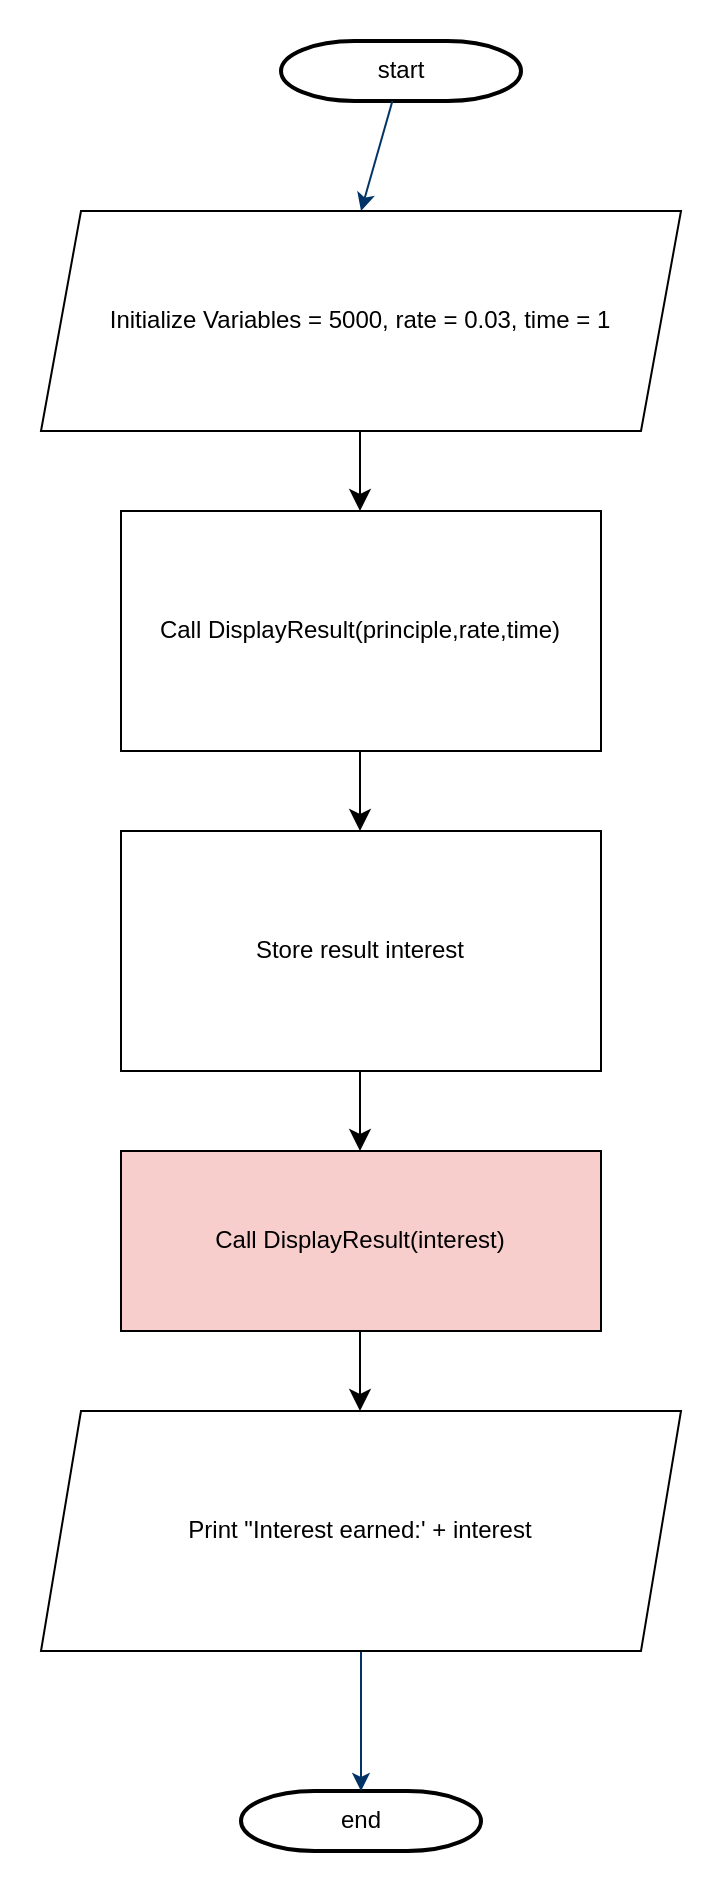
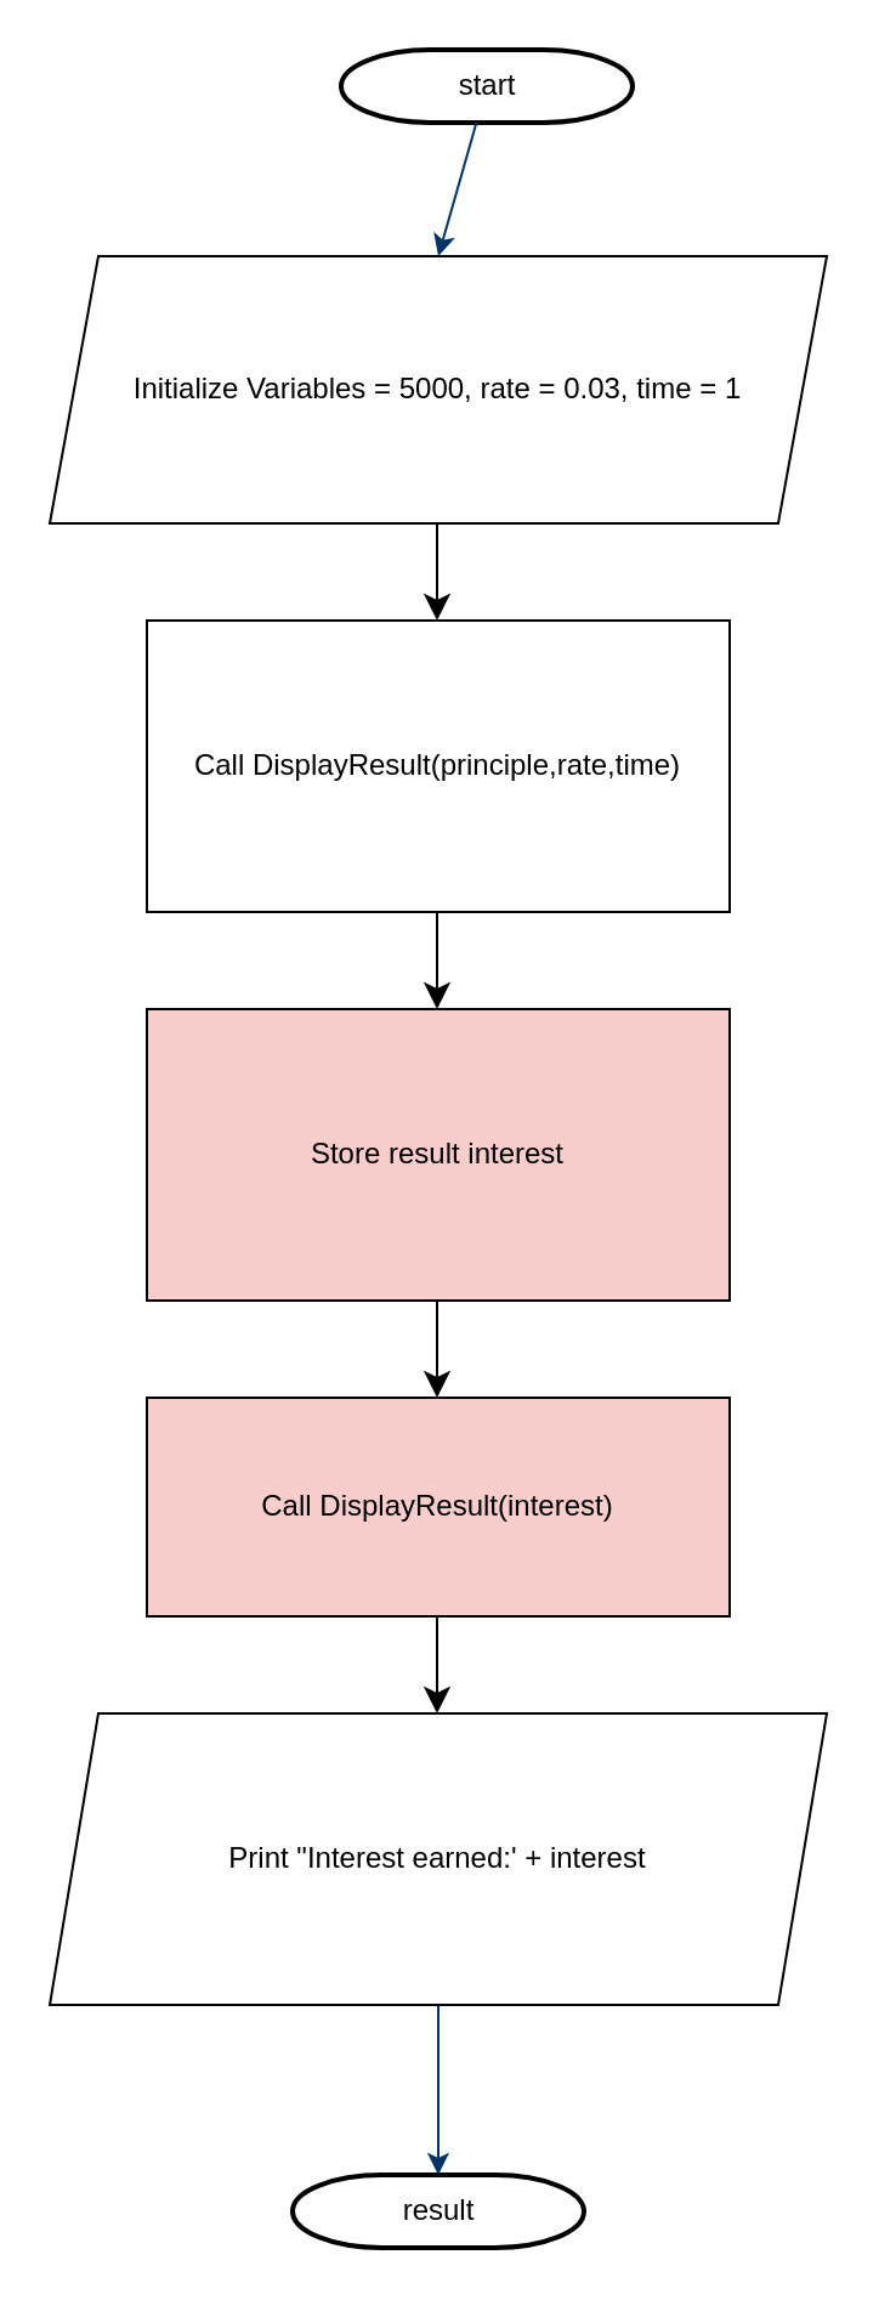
- <mxCell id="8" value="Store result interest" style="rounded=0;whiteSpace=wrap;html=1;" vertex="1" parent="1"><mxGeometry x="60" y="415" width="240" height="120" as="geometry" /></mxCell>
+ <mxCell id="8" value="Store result interest" style="rounded=0;whiteSpace=wrap;html=1;fillColor=#f8cecc;" vertex="1" parent="1"><mxGeometry x="60" y="415" width="240" height="120" as="geometry" /></mxCell>
- <mxCell id="4" value="end" style="shape=mxgraph.flowchart.terminator;strokeWidth=2;gradientColor=none;gradientDirection=north;fontStyle=0;html=1;" parent="1" vertex="1"><mxGeometry x="120" y="895" width="120" height="30" as="geometry" /></mxCell>
+ <mxCell id="4" value="result" style="shape=mxgraph.flowchart.terminator;strokeWidth=2;gradientColor=none;gradientDirection=north;fontStyle=0;html=1;" parent="1" vertex="1"><mxGeometry x="120" y="895" width="120" height="30" as="geometry" /></mxCell>
